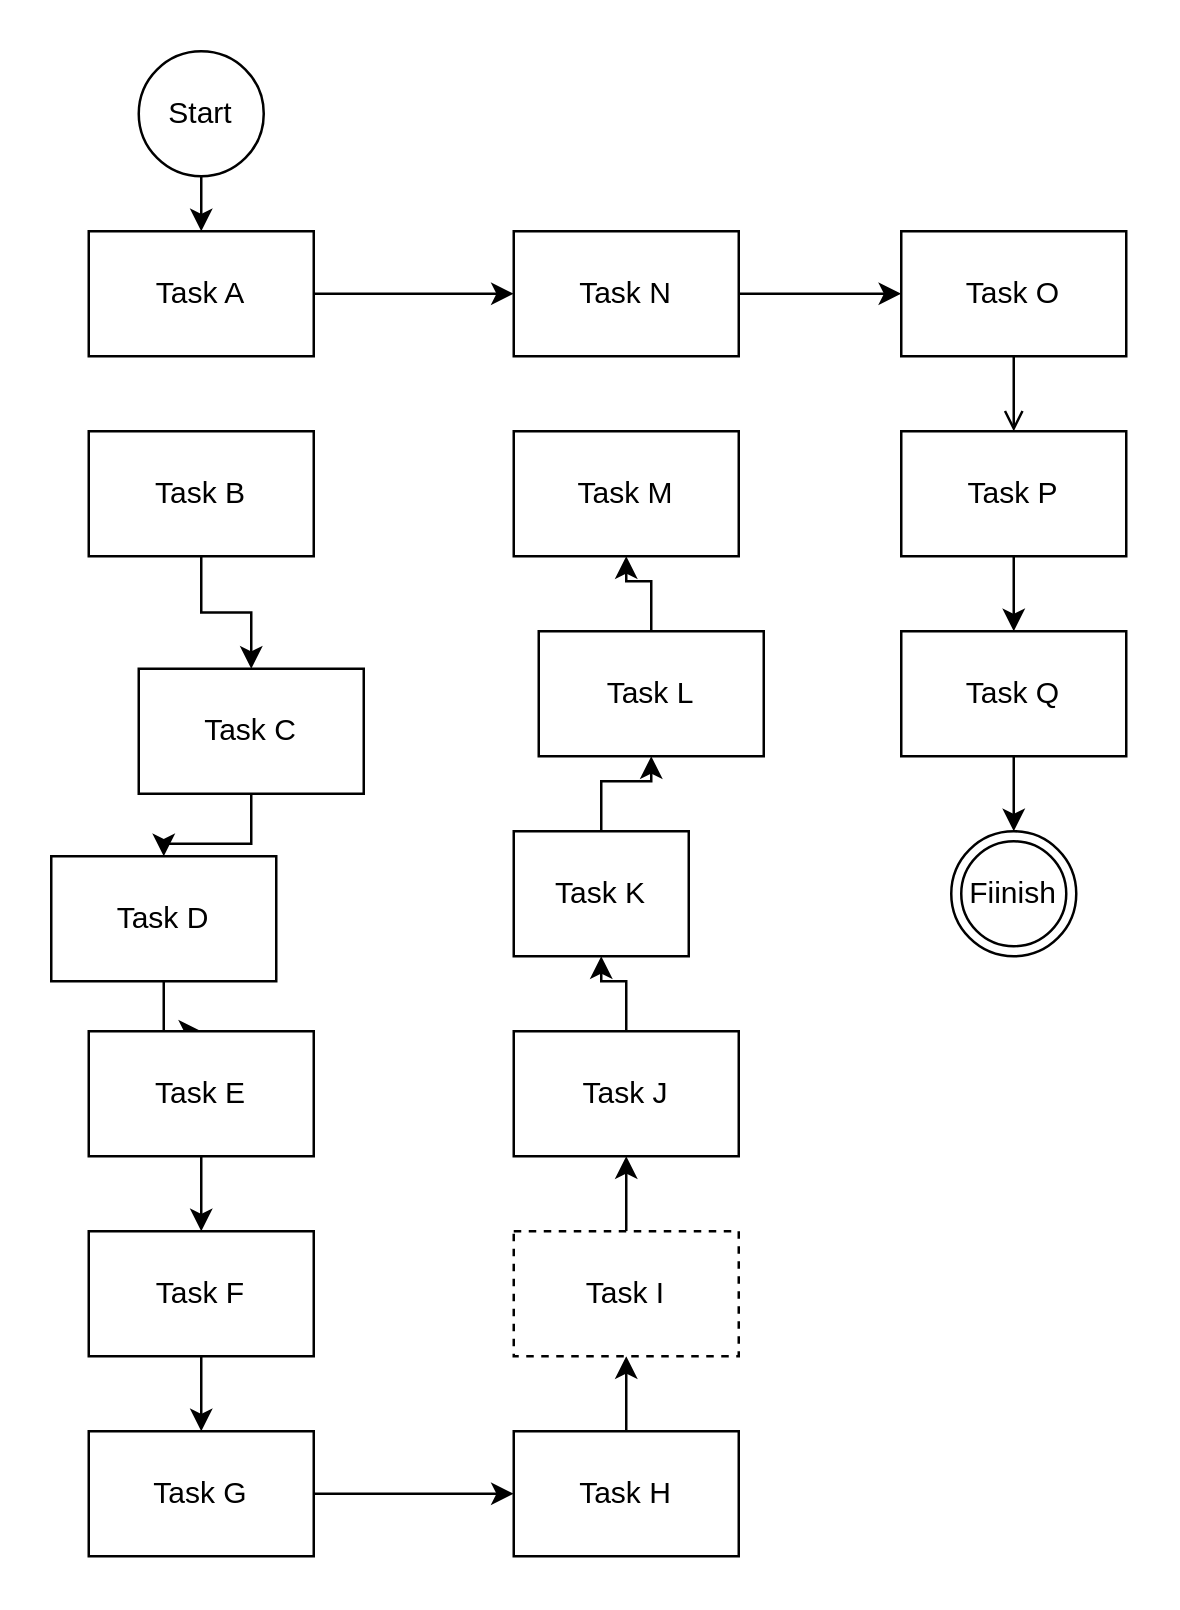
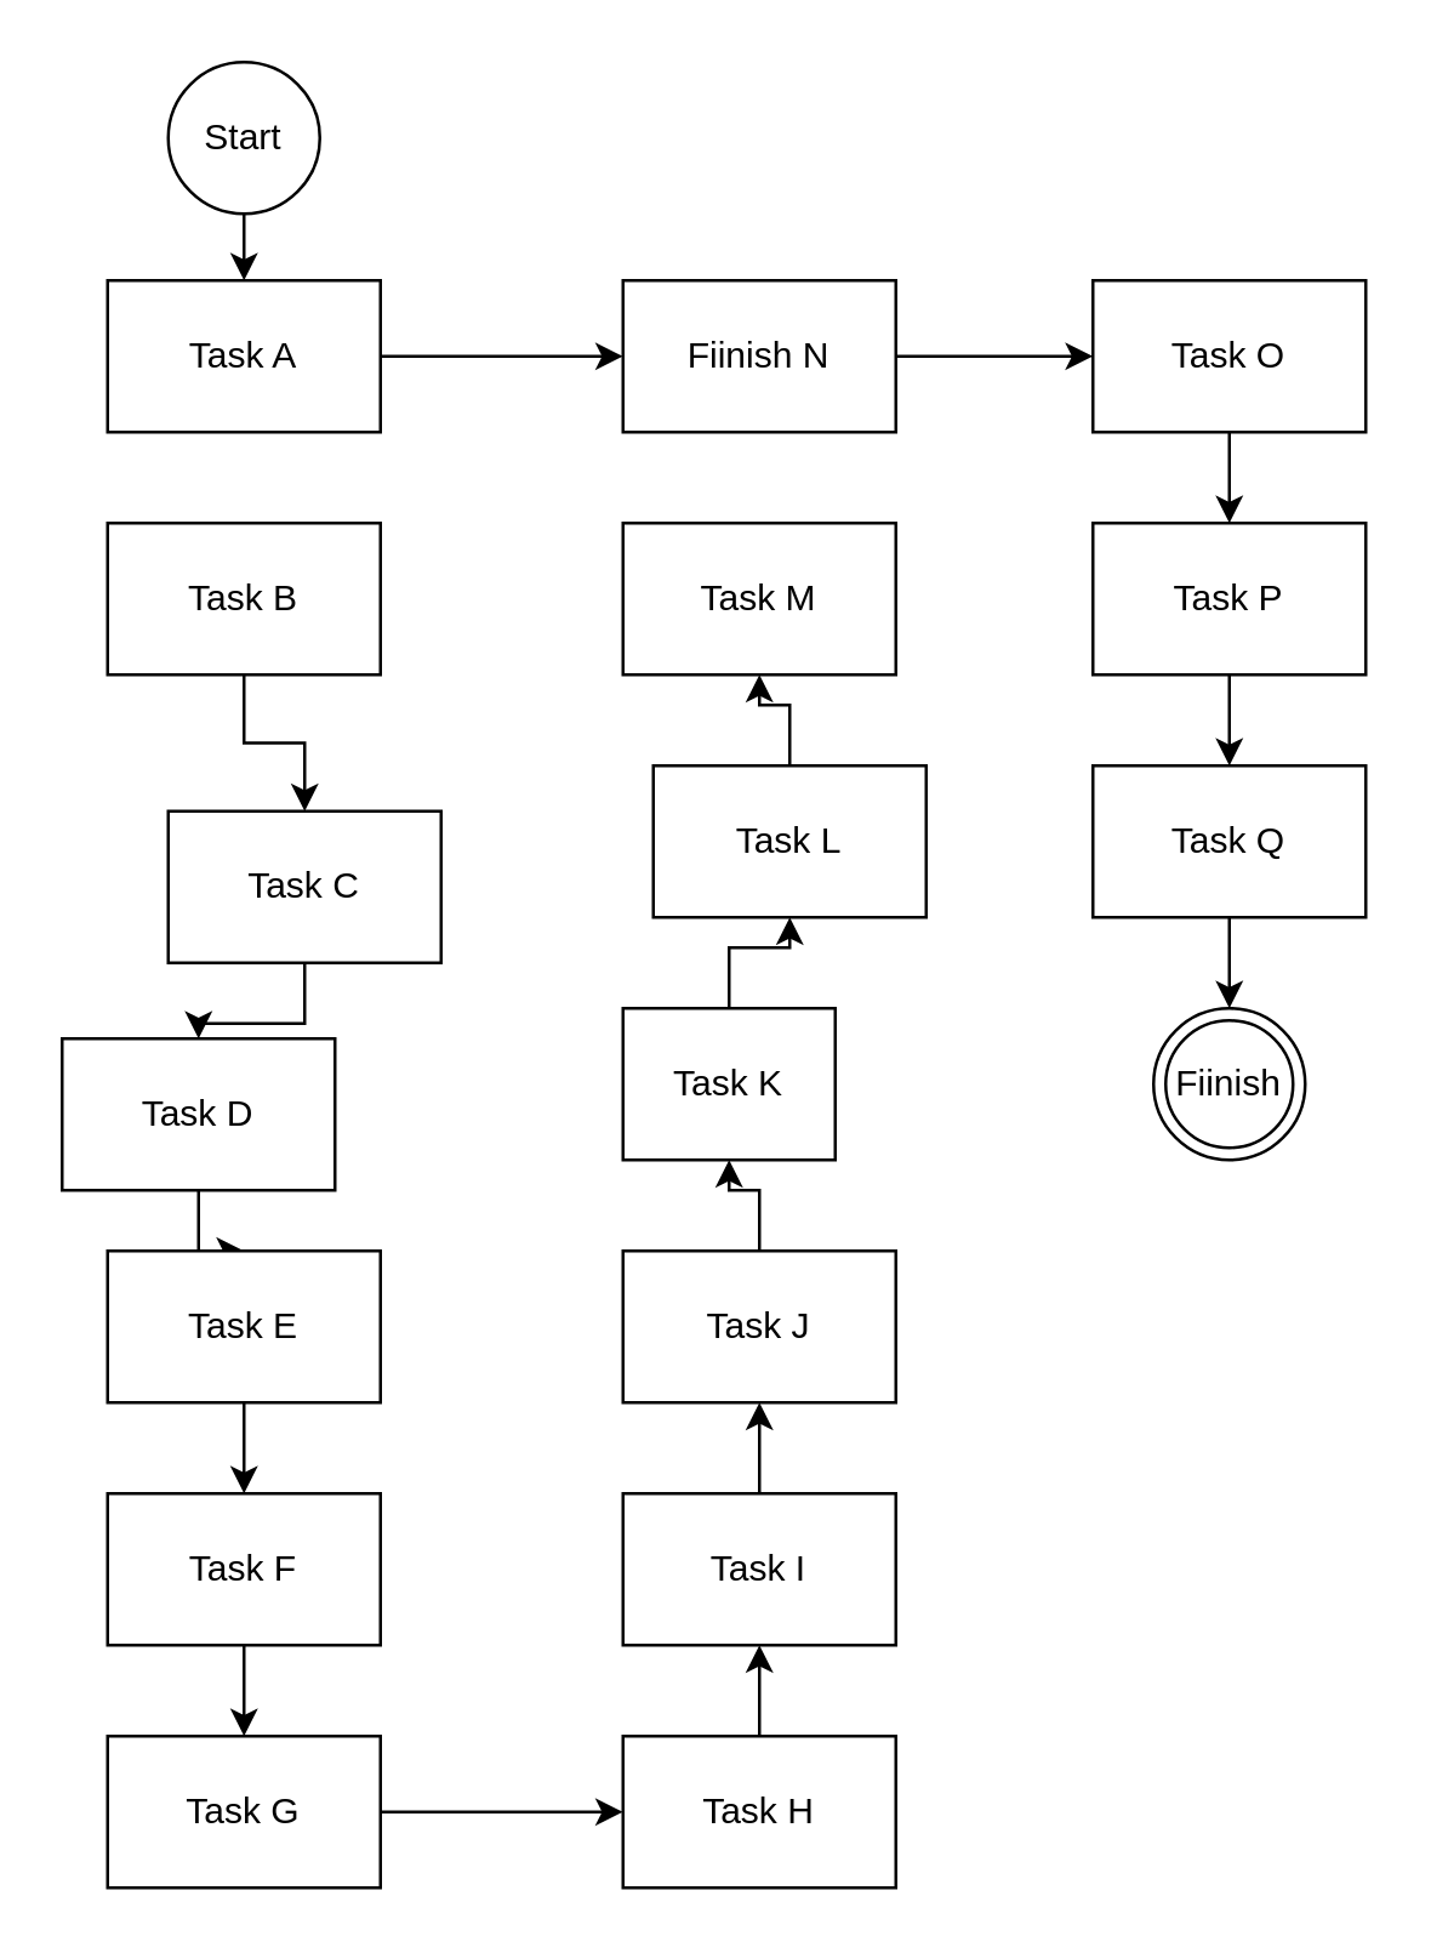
- <mxCell id="30" value="Task N" style="rounded=0;whiteSpace=wrap;html=1;" vertex="1" parent="1"><mxGeometry x="205" y="92" width="90" height="50" as="geometry" /></mxCell>
+ <mxCell id="30" value="Fiinish N" style="rounded=0;whiteSpace=wrap;html=1;" vertex="1" parent="1"><mxGeometry x="205" y="92" width="90" height="50" as="geometry" /></mxCell>
- <mxCell id="34" style="edgeStyle=orthogonalEdgeStyle;rounded=0;orthogonalLoop=1;jettySize=auto;html=1;entryX=0.5;entryY=0;entryDx=0;entryDy=0;endArrow=open;" edge="1" parent="1" source="35" target="33"><mxGeometry relative="1" as="geometry" /></mxCell>
+ <mxCell id="34" style="edgeStyle=orthogonalEdgeStyle;rounded=0;orthogonalLoop=1;jettySize=auto;html=1;entryX=0.5;entryY=0;entryDx=0;entryDy=0;" edge="1" parent="1" source="35" target="33"><mxGeometry relative="1" as="geometry" /></mxCell>
- <mxCell id="31" value="Task I" style="rounded=0;whiteSpace=wrap;html=1;dashed=1;" vertex="1" parent="1"><mxGeometry x="205" y="492" width="90" height="50" as="geometry" /></mxCell>
+ <mxCell id="31" value="Task I" style="rounded=0;whiteSpace=wrap;html=1;" vertex="1" parent="1"><mxGeometry x="205" y="492" width="90" height="50" as="geometry" /></mxCell>
